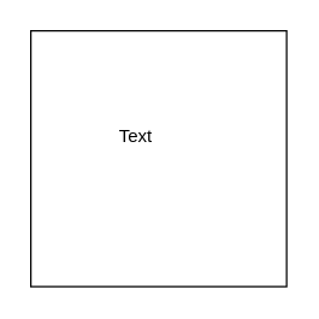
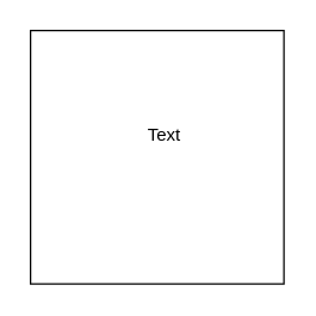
- <mxCell id="3" value="Text" style="text;html=1;strokeColor=none;fillColor=none;align=center;verticalAlign=middle;whiteSpace=wrap;rounded=0;" vertex="1" parent="1"><mxGeometry x="70" y="40" width="40" height="100" as="geometry" /></mxCell>
+ <mxCell id="3" value="Text" style="text;html=1;strokeColor=none;fillColor=none;align=center;verticalAlign=middle;whiteSpace=wrap;rounded=0;" vertex="1" parent="1"><mxGeometry x="90" y="40" width="40" height="100" as="geometry" /></mxCell>
